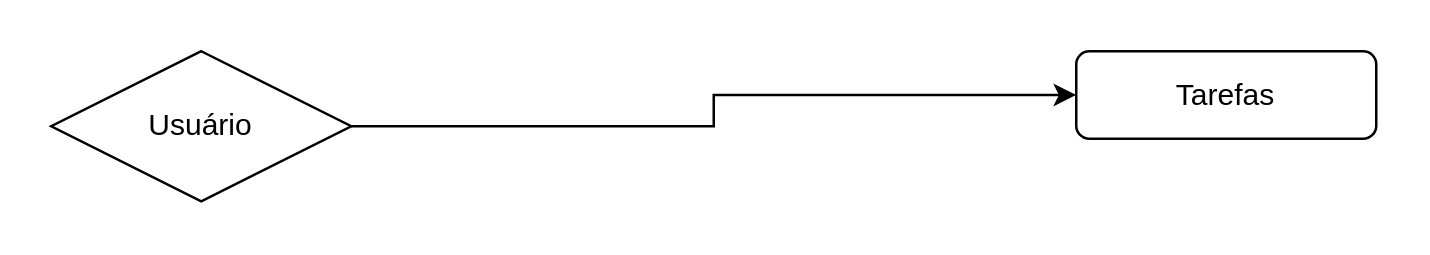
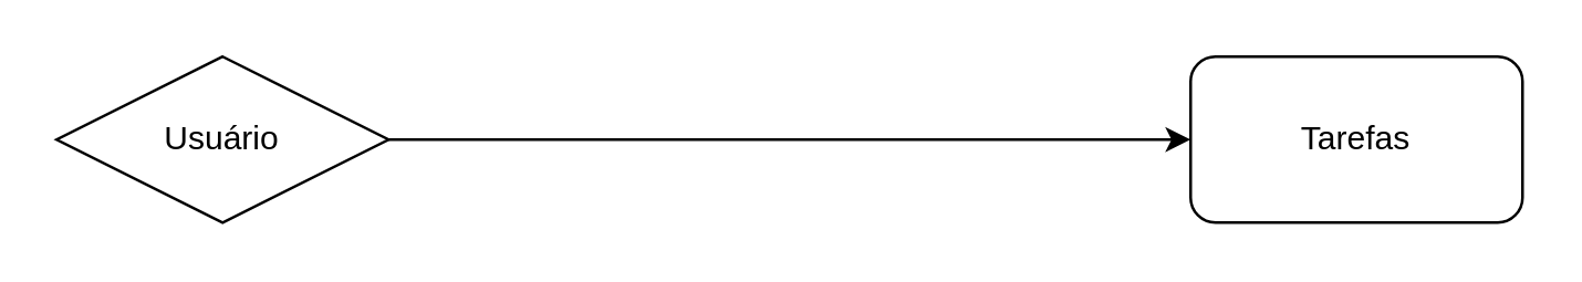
- <mxCell id="4" value="Tarefas" style="rounded=1;whiteSpace=wrap;html=1;" vertex="1" parent="1"><mxGeometry x="430" y="20" width="120" height="35" as="geometry" /></mxCell>
+ <mxCell id="4" value="Tarefas" style="rounded=1;whiteSpace=wrap;html=1;" vertex="1" parent="1"><mxGeometry x="430" y="20" width="120" height="60" as="geometry" /></mxCell>
